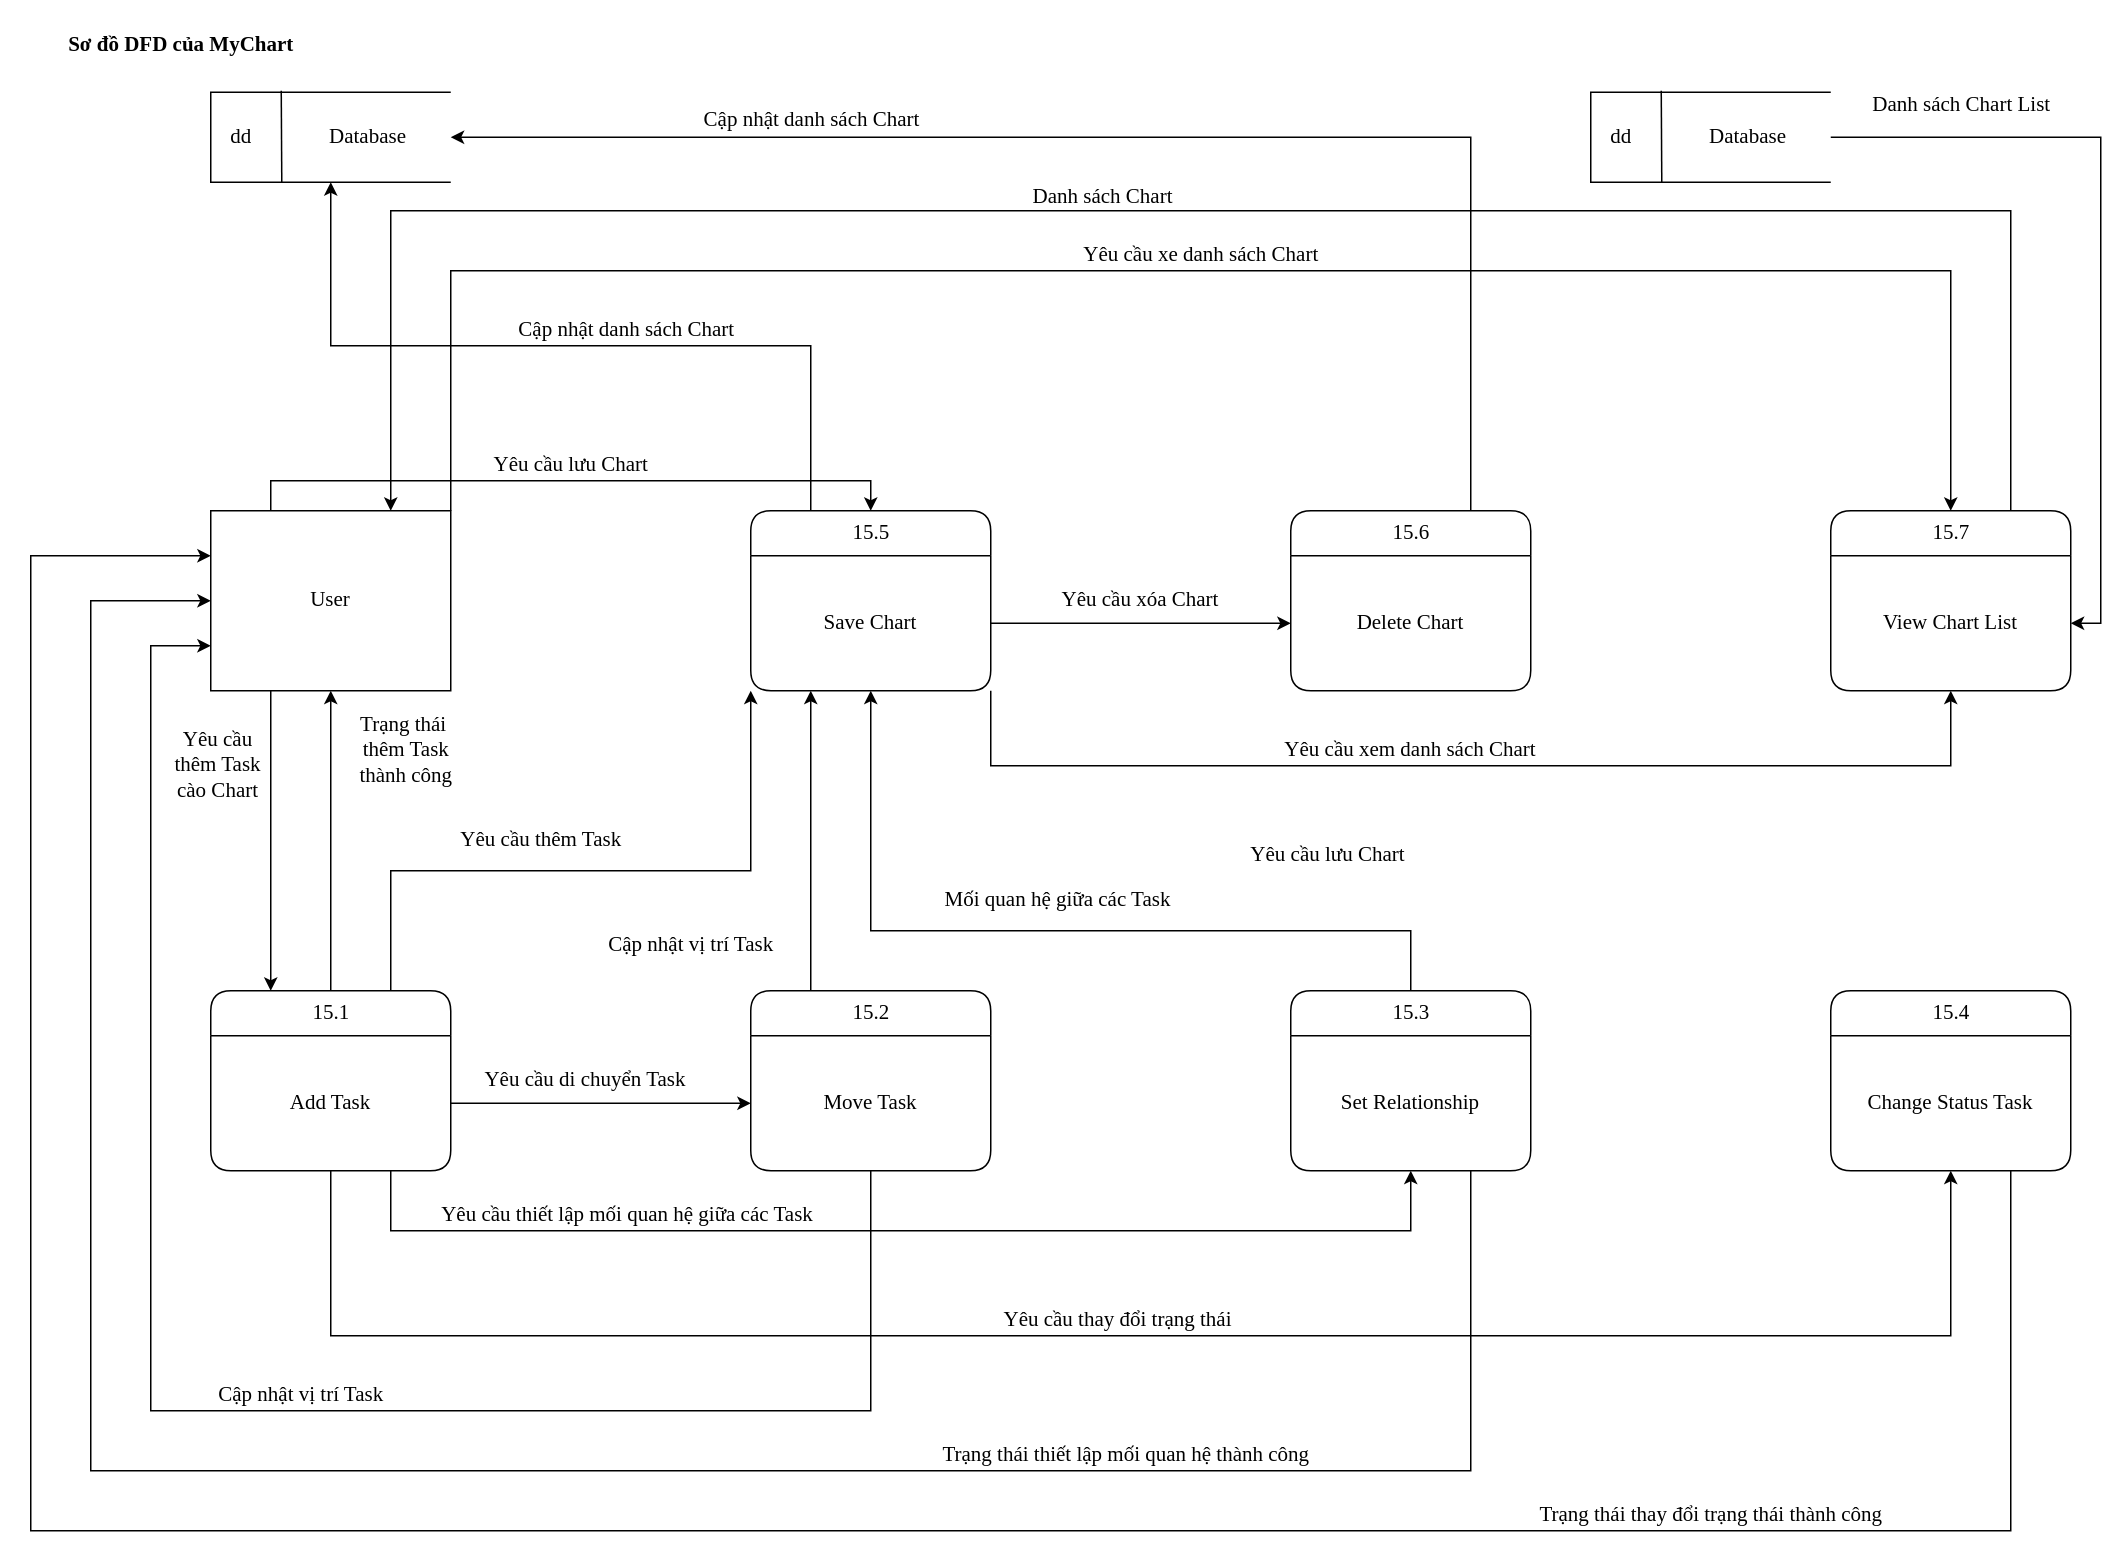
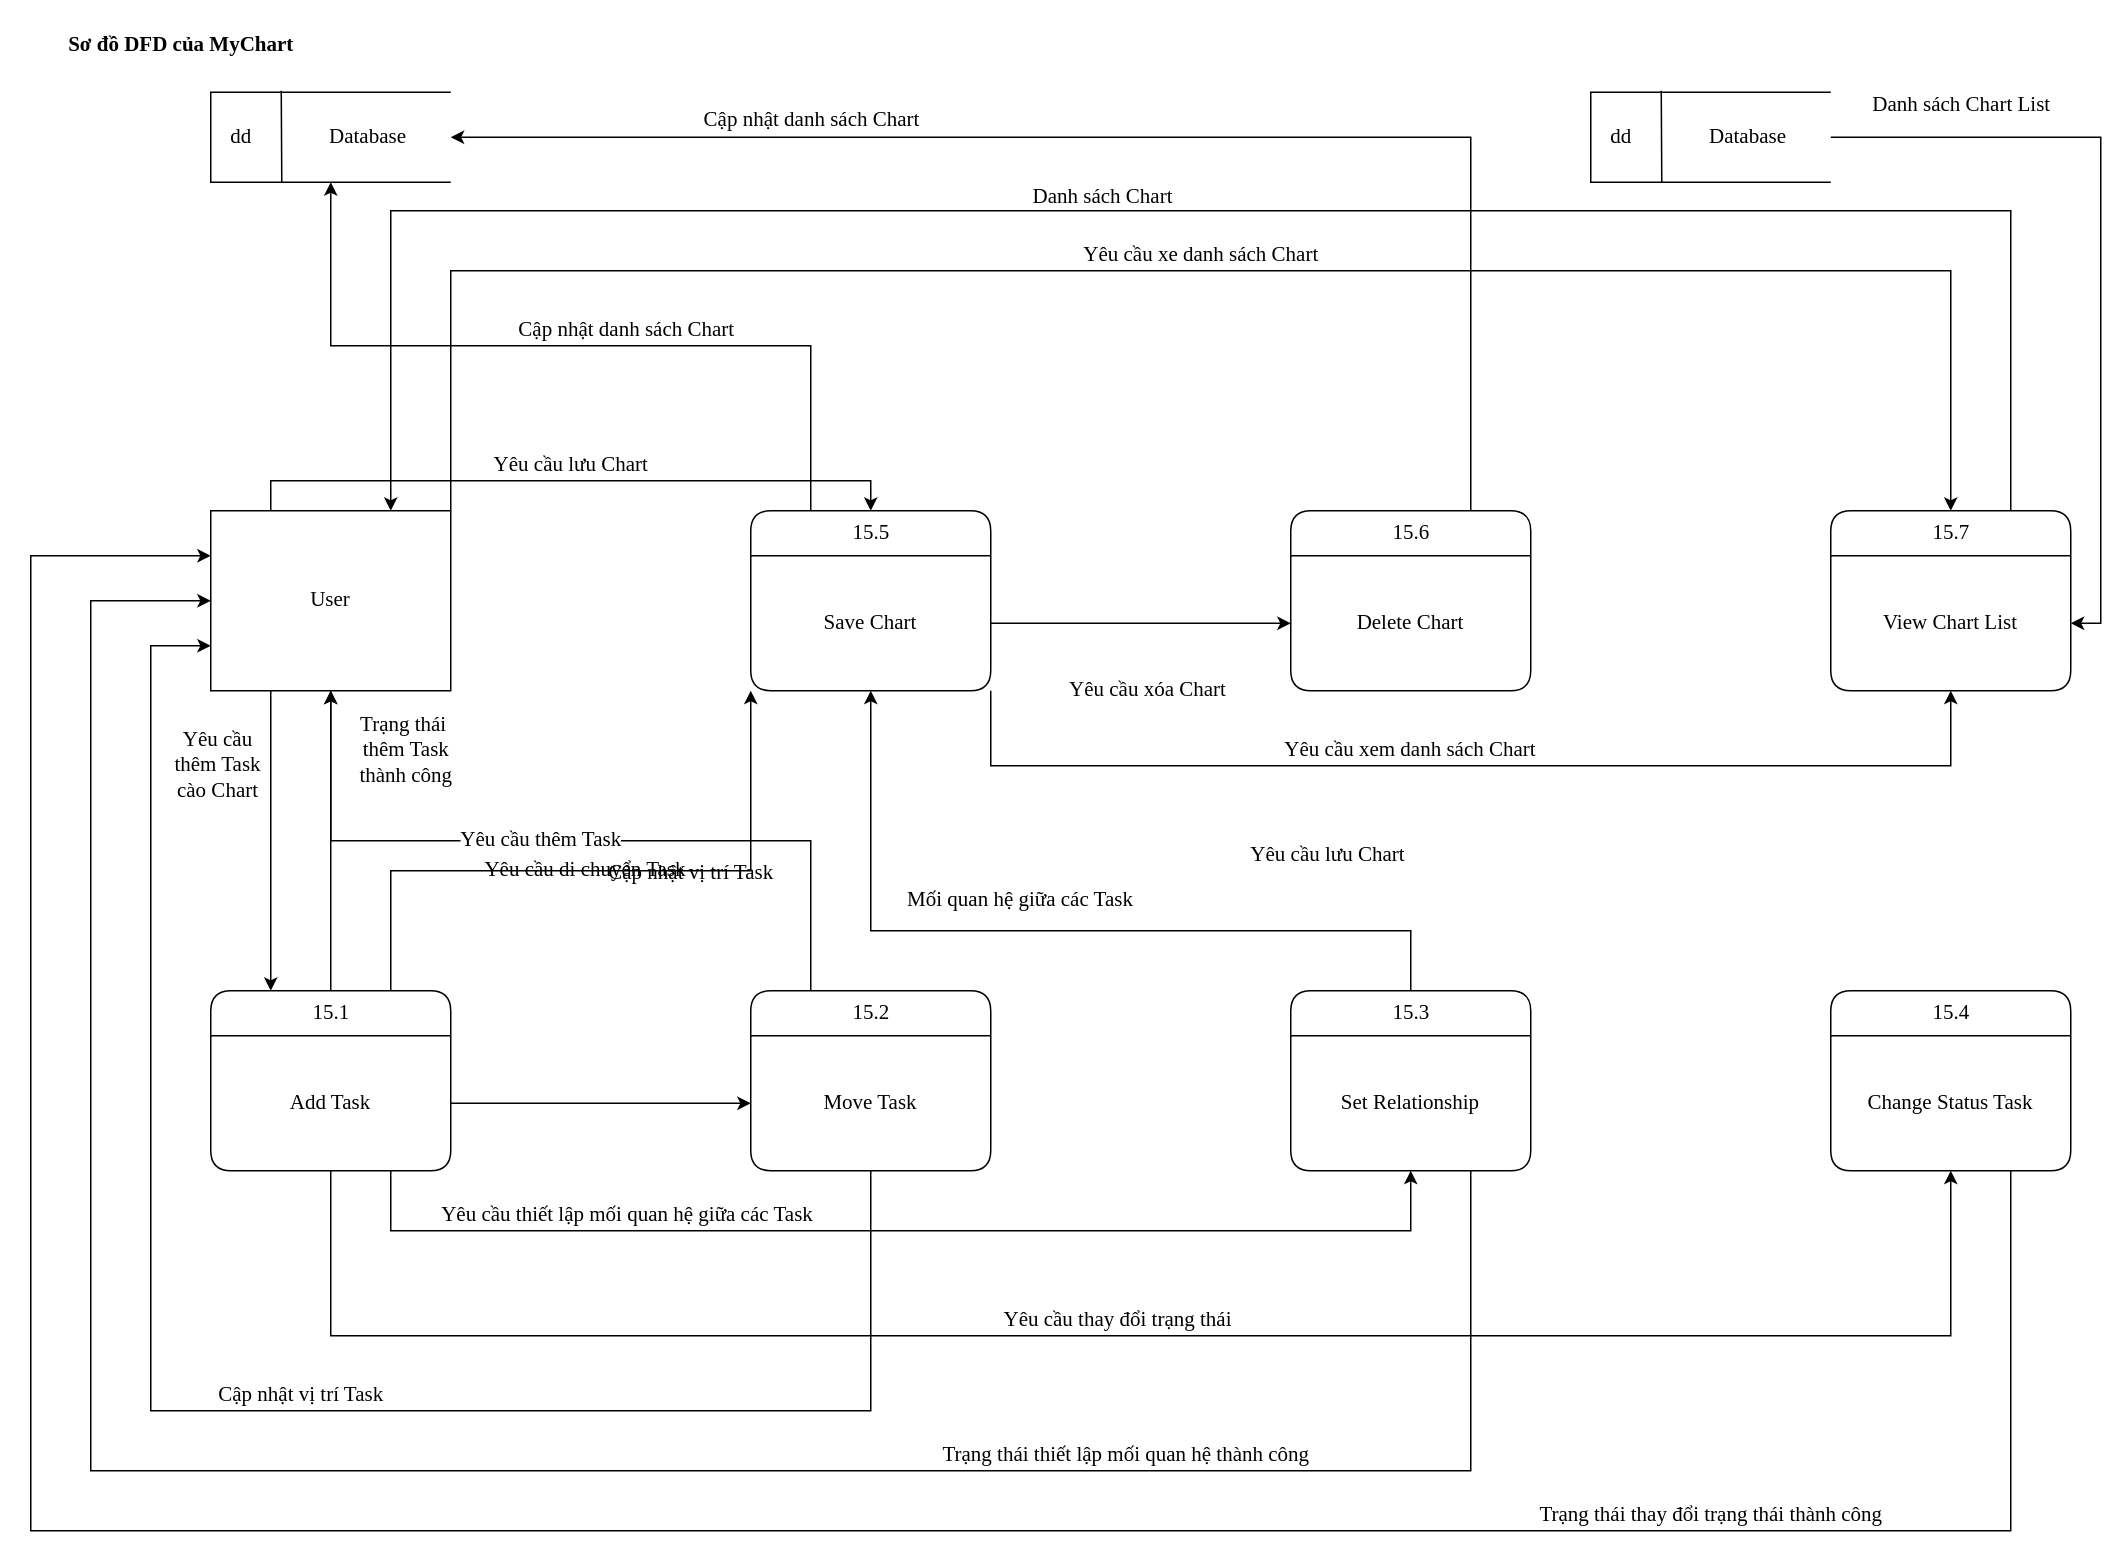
- <mxCell id="42" value="Yêu cầu xóa Chart" style="text;html=1;strokeColor=none;fillColor=none;align=center;verticalAlign=middle;whiteSpace=wrap;rounded=0;fontSize=14;fontFamily=Verdana;" parent="1" vertex="1"><mxGeometry x="690" y="390" width="140" height="20" as="geometry" /></mxCell>
+ <mxCell id="42" value="Yêu cầu xóa Chart" style="text;html=1;strokeColor=none;fillColor=none;align=center;verticalAlign=middle;whiteSpace=wrap;rounded=0;fontSize=14;fontFamily=Verdana;" parent="1" vertex="1"><mxGeometry x="695" y="450" width="140" height="20" as="geometry" /></mxCell>
- <mxCell id="19" value="Cập nhật vị trí Task" style="edgeStyle=orthogonalEdgeStyle;rounded=0;orthogonalLoop=1;jettySize=auto;html=1;exitX=0.25;exitY=0;exitDx=0;exitDy=0;entryX=0.25;entryY=1;entryDx=0;entryDy=0;fontSize=14;fontFamily=Verdana;" parent="1" source="20" target="15" edge="1"><mxGeometry x="-0.7" y="80" relative="1" as="geometry"><mxPoint as="offset" /></mxGeometry></mxCell>
+ <mxCell id="19" value="Cập nhật vị trí Task" style="edgeStyle=orthogonalEdgeStyle;rounded=0;orthogonalLoop=1;jettySize=auto;html=1;exitX=0.25;exitY=0;exitDx=0;exitDy=0;fontSize=14;fontFamily=Verdana;" parent="1" source="20" target="5" edge="1"><mxGeometry x="-0.7" y="80" relative="1" as="geometry"><mxPoint as="offset" /></mxGeometry></mxCell>
- <mxCell id="39" value="Mối quan hệ giữa các Task" style="text;html=1;strokeColor=none;fillColor=none;align=center;verticalAlign=middle;whiteSpace=wrap;rounded=0;fontSize=14;fontFamily=Verdana;" parent="1" vertex="1"><mxGeometry x="600" y="590" width="210" height="20" as="geometry" /></mxCell>
+ <mxCell id="39" value="Mối quan hệ giữa các Task" style="text;html=1;strokeColor=none;fillColor=none;align=center;verticalAlign=middle;whiteSpace=wrap;rounded=0;fontSize=14;fontFamily=Verdana;" parent="1" vertex="1"><mxGeometry x="575" y="590" width="210" height="20" as="geometry" /></mxCell>
- <mxCell id="38" value="Yêu cầu di chuyển Task" style="text;html=1;strokeColor=none;fillColor=none;align=center;verticalAlign=middle;whiteSpace=wrap;rounded=0;fontSize=14;fontFamily=Verdana;" parent="1" vertex="1"><mxGeometry x="300" y="710" width="180" height="20" as="geometry" /></mxCell>
+ <mxCell id="38" value="Yêu cầu di chuyển Task" style="text;html=1;strokeColor=none;fillColor=none;align=center;verticalAlign=middle;whiteSpace=wrap;rounded=0;fontSize=14;fontFamily=Verdana;" parent="1" vertex="1"><mxGeometry x="300" y="570" width="180" height="20" as="geometry" /></mxCell>
